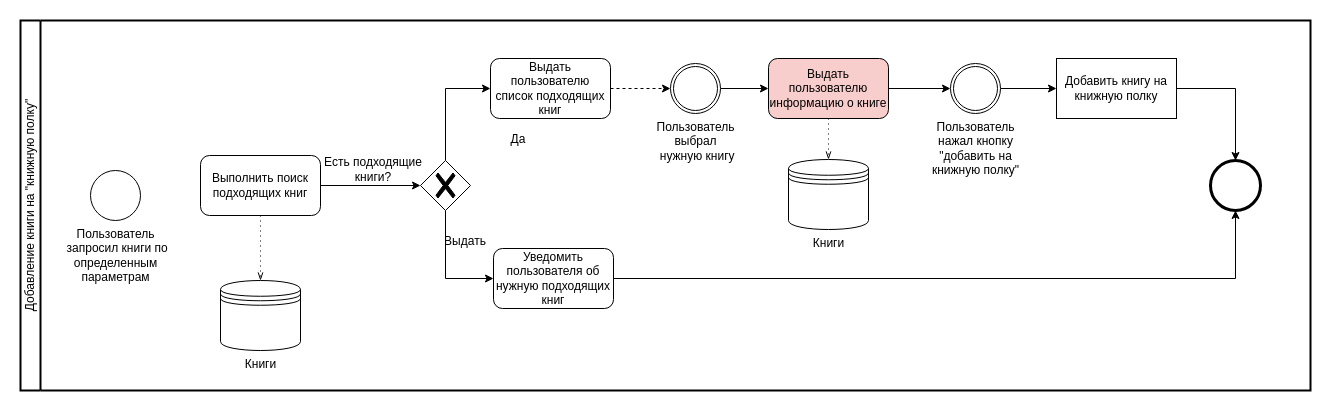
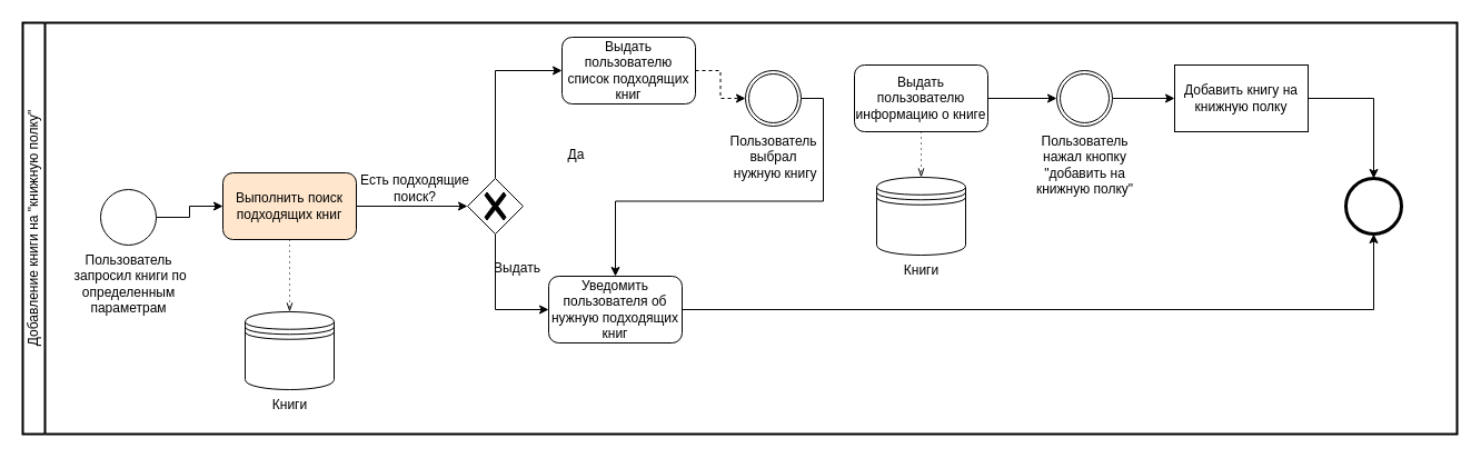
- <mxCell id="14" value="Выдать пользователю список подходящих книг" style="rounded=1;whiteSpace=wrap;html=1;" vertex="1" parent="2"><mxGeometry x="470" y="38" width="120" height="60" as="geometry" /></mxCell>
+ <mxCell id="14" value="Выдать пользователю список подходящих книг" style="rounded=1;whiteSpace=wrap;html=1;" vertex="1" parent="2"><mxGeometry x="485" y="13" width="120" height="60" as="geometry" /></mxCell>
- <mxCell id="19" style="edgeStyle=orthogonalEdgeStyle;rounded=0;orthogonalLoop=1;jettySize=auto;html=1;exitX=1;exitY=0.5;exitDx=0;exitDy=0;exitPerimeter=0;entryX=0;entryY=0.5;entryDx=0;entryDy=0;" edge="1" parent="2" source="20" target="22"><mxGeometry relative="1" as="geometry" /></mxCell>
+ <mxCell id="19" style="edgeStyle=orthogonalEdgeStyle;rounded=0;orthogonalLoop=1;jettySize=auto;html=1;exitX=1;exitY=0.5;exitDx=0;exitDy=0;exitPerimeter=0;" edge="1" parent="2" source="20" target="17"><mxGeometry relative="1" as="geometry" /></mxCell>
- <mxCell id="22" value="Выдать пользователю информацию о книге" style="rounded=1;whiteSpace=wrap;html=1;fillColor=#f8cecc;" vertex="1" parent="2"><mxGeometry x="748" y="38" width="120" height="60" as="geometry" /></mxCell>
+ <mxCell id="22" value="Выдать пользователю информацию о книге" style="rounded=1;whiteSpace=wrap;html=1;" vertex="1" parent="2"><mxGeometry x="748" y="38" width="120" height="60" as="geometry" /></mxCell>
- <mxCell id="12" value="Есть подходящие книги?" style="text;html=1;strokeColor=none;fillColor=none;align=center;verticalAlign=middle;whiteSpace=wrap;rounded=0;" vertex="1" parent="2"><mxGeometry x="303" y="134" width="100" height="30" as="geometry" /></mxCell>
+ <mxCell id="12" value="Есть подходящие поиск?" style="text;html=1;strokeColor=none;fillColor=none;align=center;verticalAlign=middle;whiteSpace=wrap;rounded=0;" vertex="1" parent="2"><mxGeometry x="303" y="134" width="100" height="30" as="geometry" /></mxCell>
- <mxCell id="6" value="Выполнить поиск подходящих книг" style="rounded=1;whiteSpace=wrap;html=1;" vertex="1" parent="2"><mxGeometry x="180" y="135" width="120" height="60" as="geometry" /></mxCell>
+ <mxCell id="6" value="Выполнить поиск подходящих книг" style="rounded=1;whiteSpace=wrap;html=1;fillColor=#ffe6cc;" vertex="1" parent="2"><mxGeometry x="180" y="135" width="120" height="60" as="geometry" /></mxCell>
+ <mxCell id="3" style="edgeStyle=orthogonalEdgeStyle;rounded=0;orthogonalLoop=1;jettySize=auto;html=1;exitX=1;exitY=0.5;exitDx=0;exitDy=0;exitPerimeter=0;" edge="1" parent="2" source="4" target="6"><mxGeometry relative="1" as="geometry" /></mxCell>
